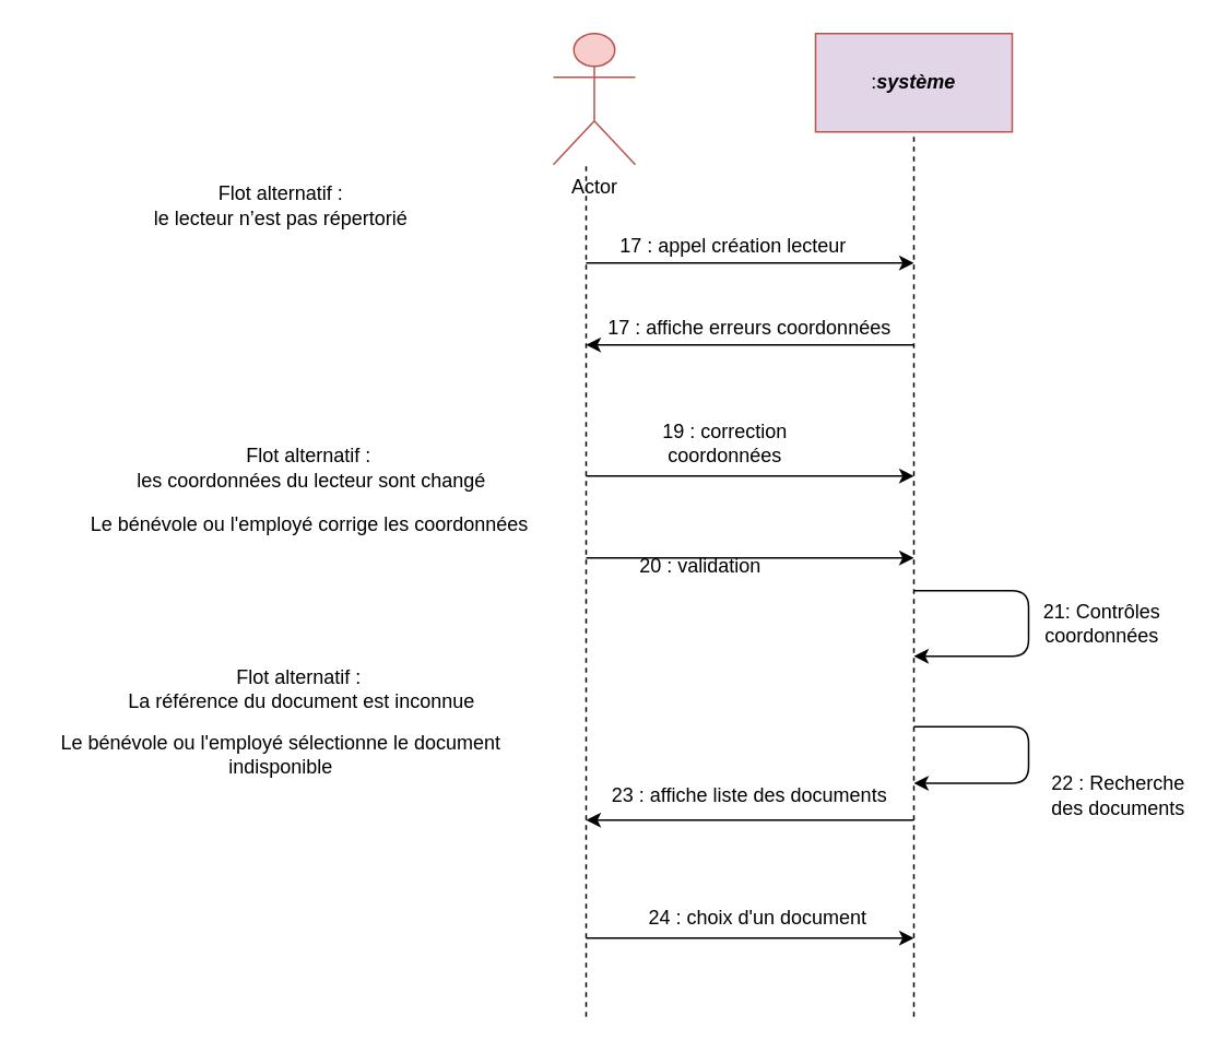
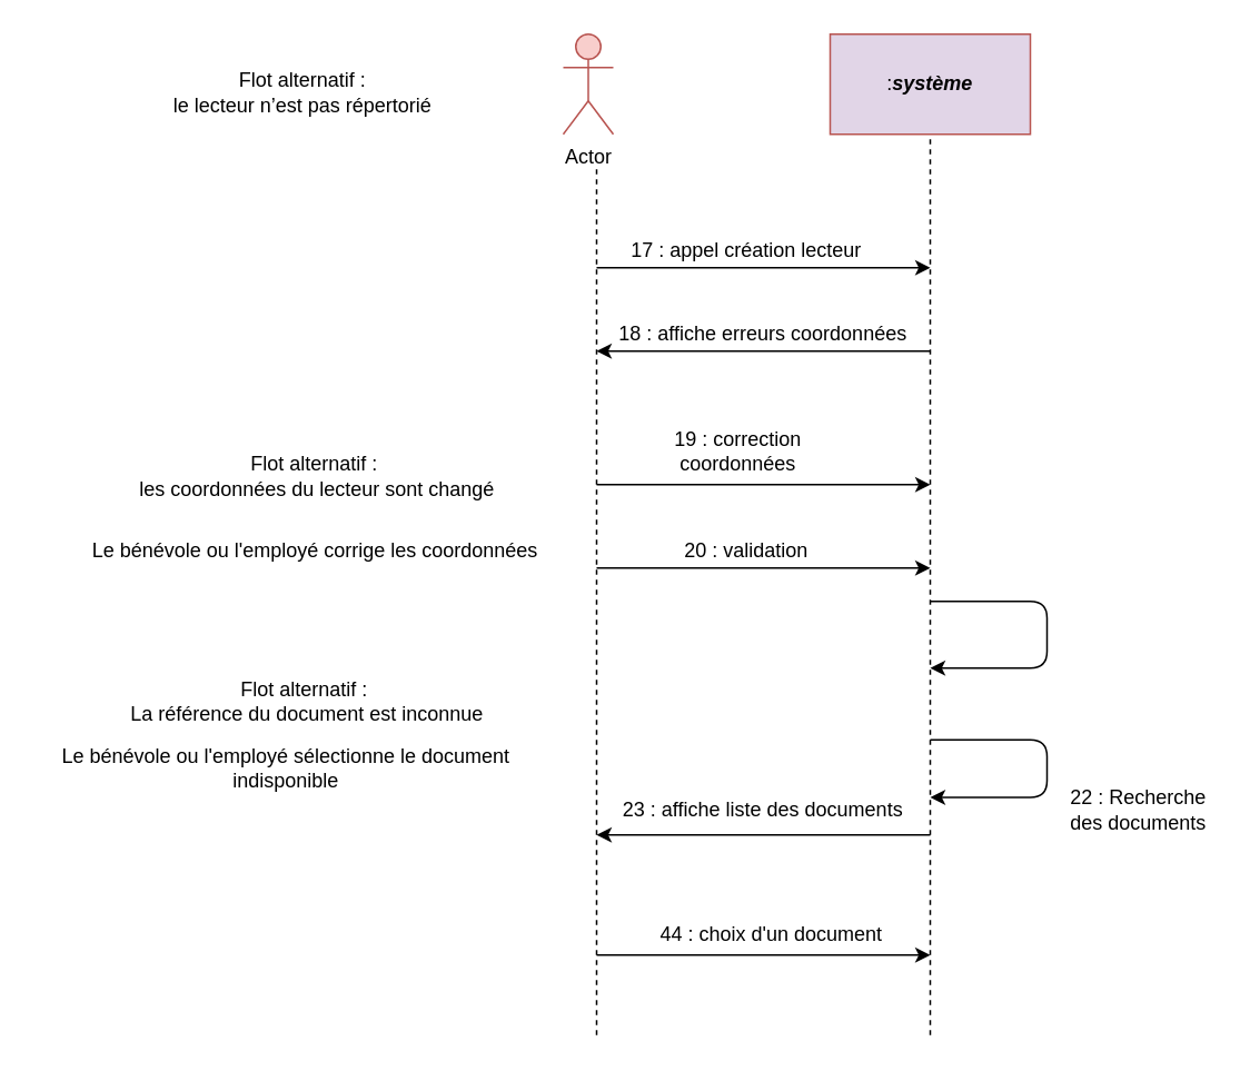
- <mxCell id="2" value="Actor" style="shape=umlActor;verticalLabelPosition=bottom;verticalAlign=top;html=1;outlineConnect=0;fillColor=#f8cecc;strokeColor=#b85450;" vertex="1" parent="1"><mxGeometry x="337" y="20" width="50" height="80" as="geometry" /></mxCell>
+ <mxCell id="2" value="Actor" style="shape=umlActor;verticalLabelPosition=bottom;verticalAlign=top;html=1;outlineConnect=0;fillColor=#f8cecc;strokeColor=#b85450;" vertex="1" parent="1"><mxGeometry x="337" y="20" width="30" height="60" as="geometry" /></mxCell>
- <mxCell id="10" value="Flot alternatif :&lt;br&gt;le lecteur n’est pas répertorié" style="text;html=1;strokeColor=none;fillColor=none;align=center;verticalAlign=middle;whiteSpace=wrap;rounded=0;" vertex="1" parent="1"><mxGeometry x="75.75" y="100" width="190" height="50" as="geometry" /></mxCell>
+ <mxCell id="10" value="Flot alternatif :&lt;br&gt;le lecteur n’est pas répertorié" style="text;html=1;strokeColor=none;fillColor=none;align=center;verticalAlign=middle;whiteSpace=wrap;rounded=0;" vertex="1" parent="1"><mxGeometry x="85.75" y="30" width="190" height="50" as="geometry" /></mxCell>
- <mxCell id="16" value="17 : affiche erreurs coordonnées" style="text;html=1;strokeColor=none;fillColor=none;align=center;verticalAlign=middle;whiteSpace=wrap;rounded=0;" vertex="1" parent="1"><mxGeometry x="357" y="190" width="200" height="20" as="geometry" /></mxCell>
+ <mxCell id="16" value="18 : affiche erreurs coordonnées" style="text;html=1;strokeColor=none;fillColor=none;align=center;verticalAlign=middle;whiteSpace=wrap;rounded=0;" vertex="1" parent="1"><mxGeometry x="357" y="190" width="200" height="20" as="geometry" /></mxCell>
- <mxCell id="12" value="Le bénévole ou l'employé corrige les coordonnées" style="text;html=1;strokeColor=none;fillColor=none;align=center;verticalAlign=middle;whiteSpace=wrap;rounded=0;" vertex="1" parent="1"><mxGeometry x="47" y="310" width="282.5" height="20" as="geometry" /></mxCell>
+ <mxCell id="12" value="Le bénévole ou l'employé corrige les coordonnées" style="text;html=1;strokeColor=none;fillColor=none;align=center;verticalAlign=middle;whiteSpace=wrap;rounded=0;" vertex="1" parent="1"><mxGeometry x="47" y="320" width="282.5" height="20" as="geometry" /></mxCell>
- <mxCell id="18" value="20 : validation" style="text;html=1;strokeColor=none;fillColor=none;align=center;verticalAlign=middle;whiteSpace=wrap;rounded=0;" vertex="1" parent="1"><mxGeometry x="372" y="335" width="110" height="20" as="geometry" /></mxCell>
+ <mxCell id="18" value="20 : validation" style="text;html=1;strokeColor=none;fillColor=none;align=center;verticalAlign=middle;whiteSpace=wrap;rounded=0;" vertex="1" parent="1"><mxGeometry x="392" y="320" width="110" height="20" as="geometry" /></mxCell>
- <mxCell id="25" value="21: Contrôles&lt;br&gt;coordonnées" style="text;html=1;strokeColor=none;fillColor=none;align=center;verticalAlign=middle;whiteSpace=wrap;rounded=0;" vertex="1" parent="1"><mxGeometry x="627" y="370" width="90" height="20" as="geometry" /></mxCell>
- <mxCell id="22" value="24 : choix d'un document" style="text;html=1;strokeColor=none;fillColor=none;align=center;verticalAlign=middle;whiteSpace=wrap;rounded=0;" vertex="1" parent="1"><mxGeometry x="377" y="550" width="170" height="20" as="geometry" /></mxCell>
+ <mxCell id="22" value="44 : choix d'un document" style="text;html=1;strokeColor=none;fillColor=none;align=center;verticalAlign=middle;whiteSpace=wrap;rounded=0;" vertex="1" parent="1"><mxGeometry x="377" y="550" width="170" height="20" as="geometry" /></mxCell>
